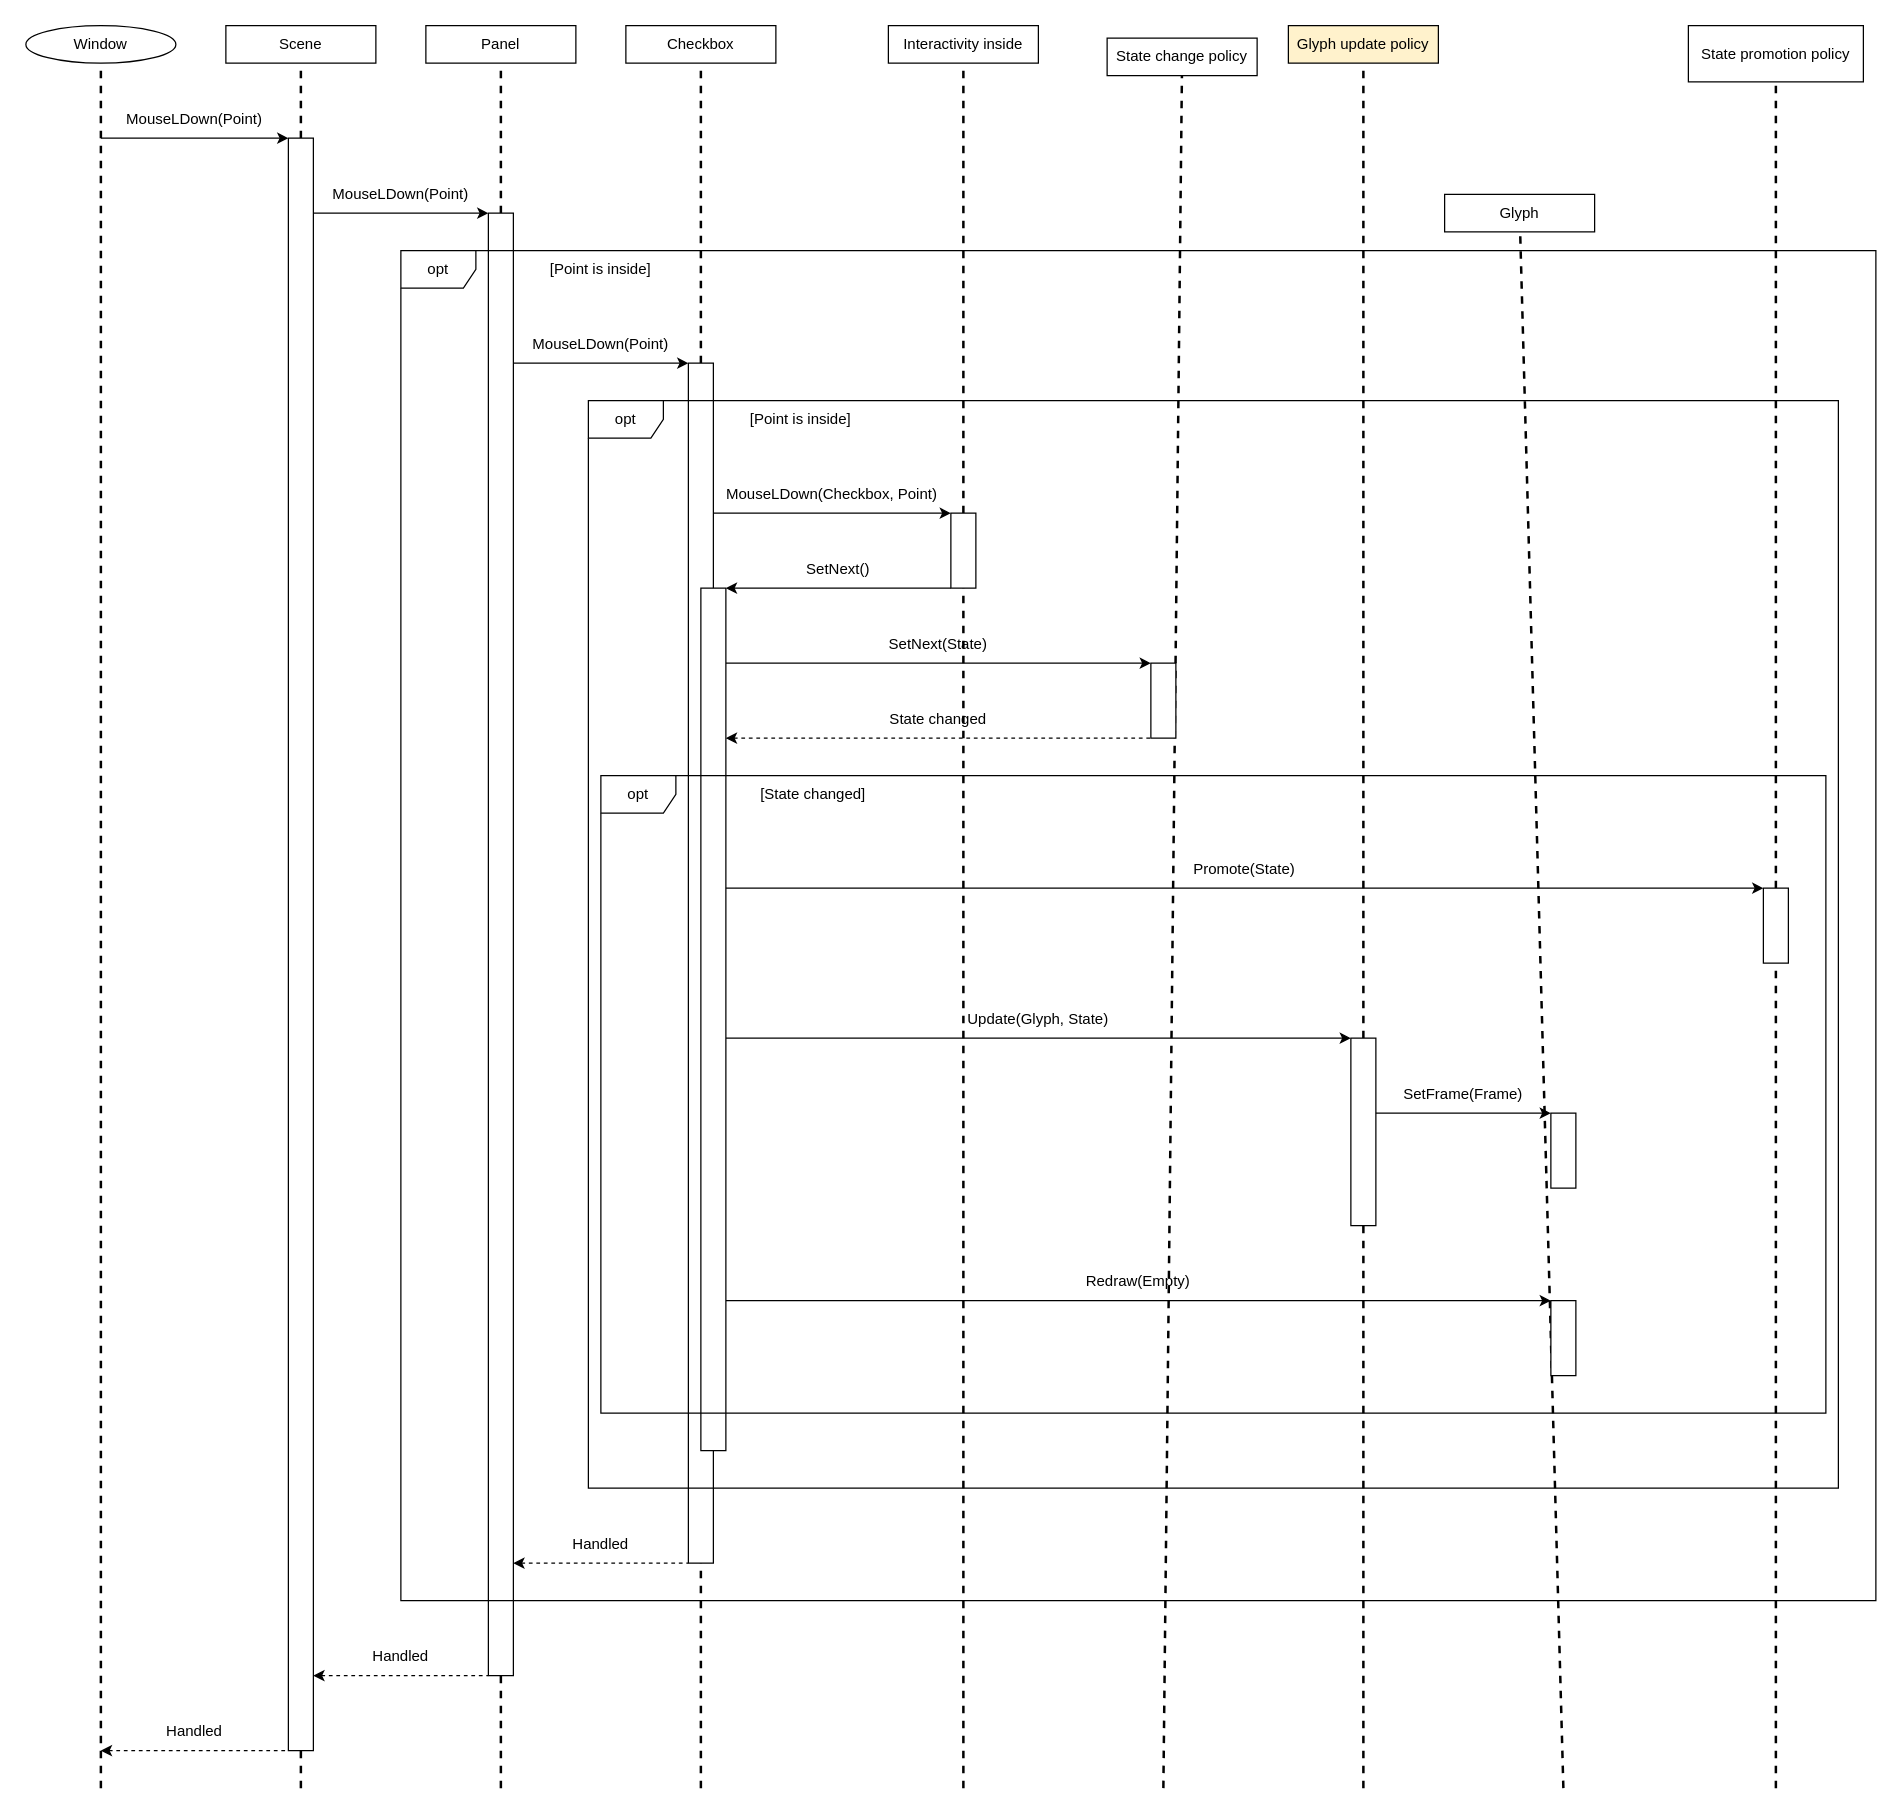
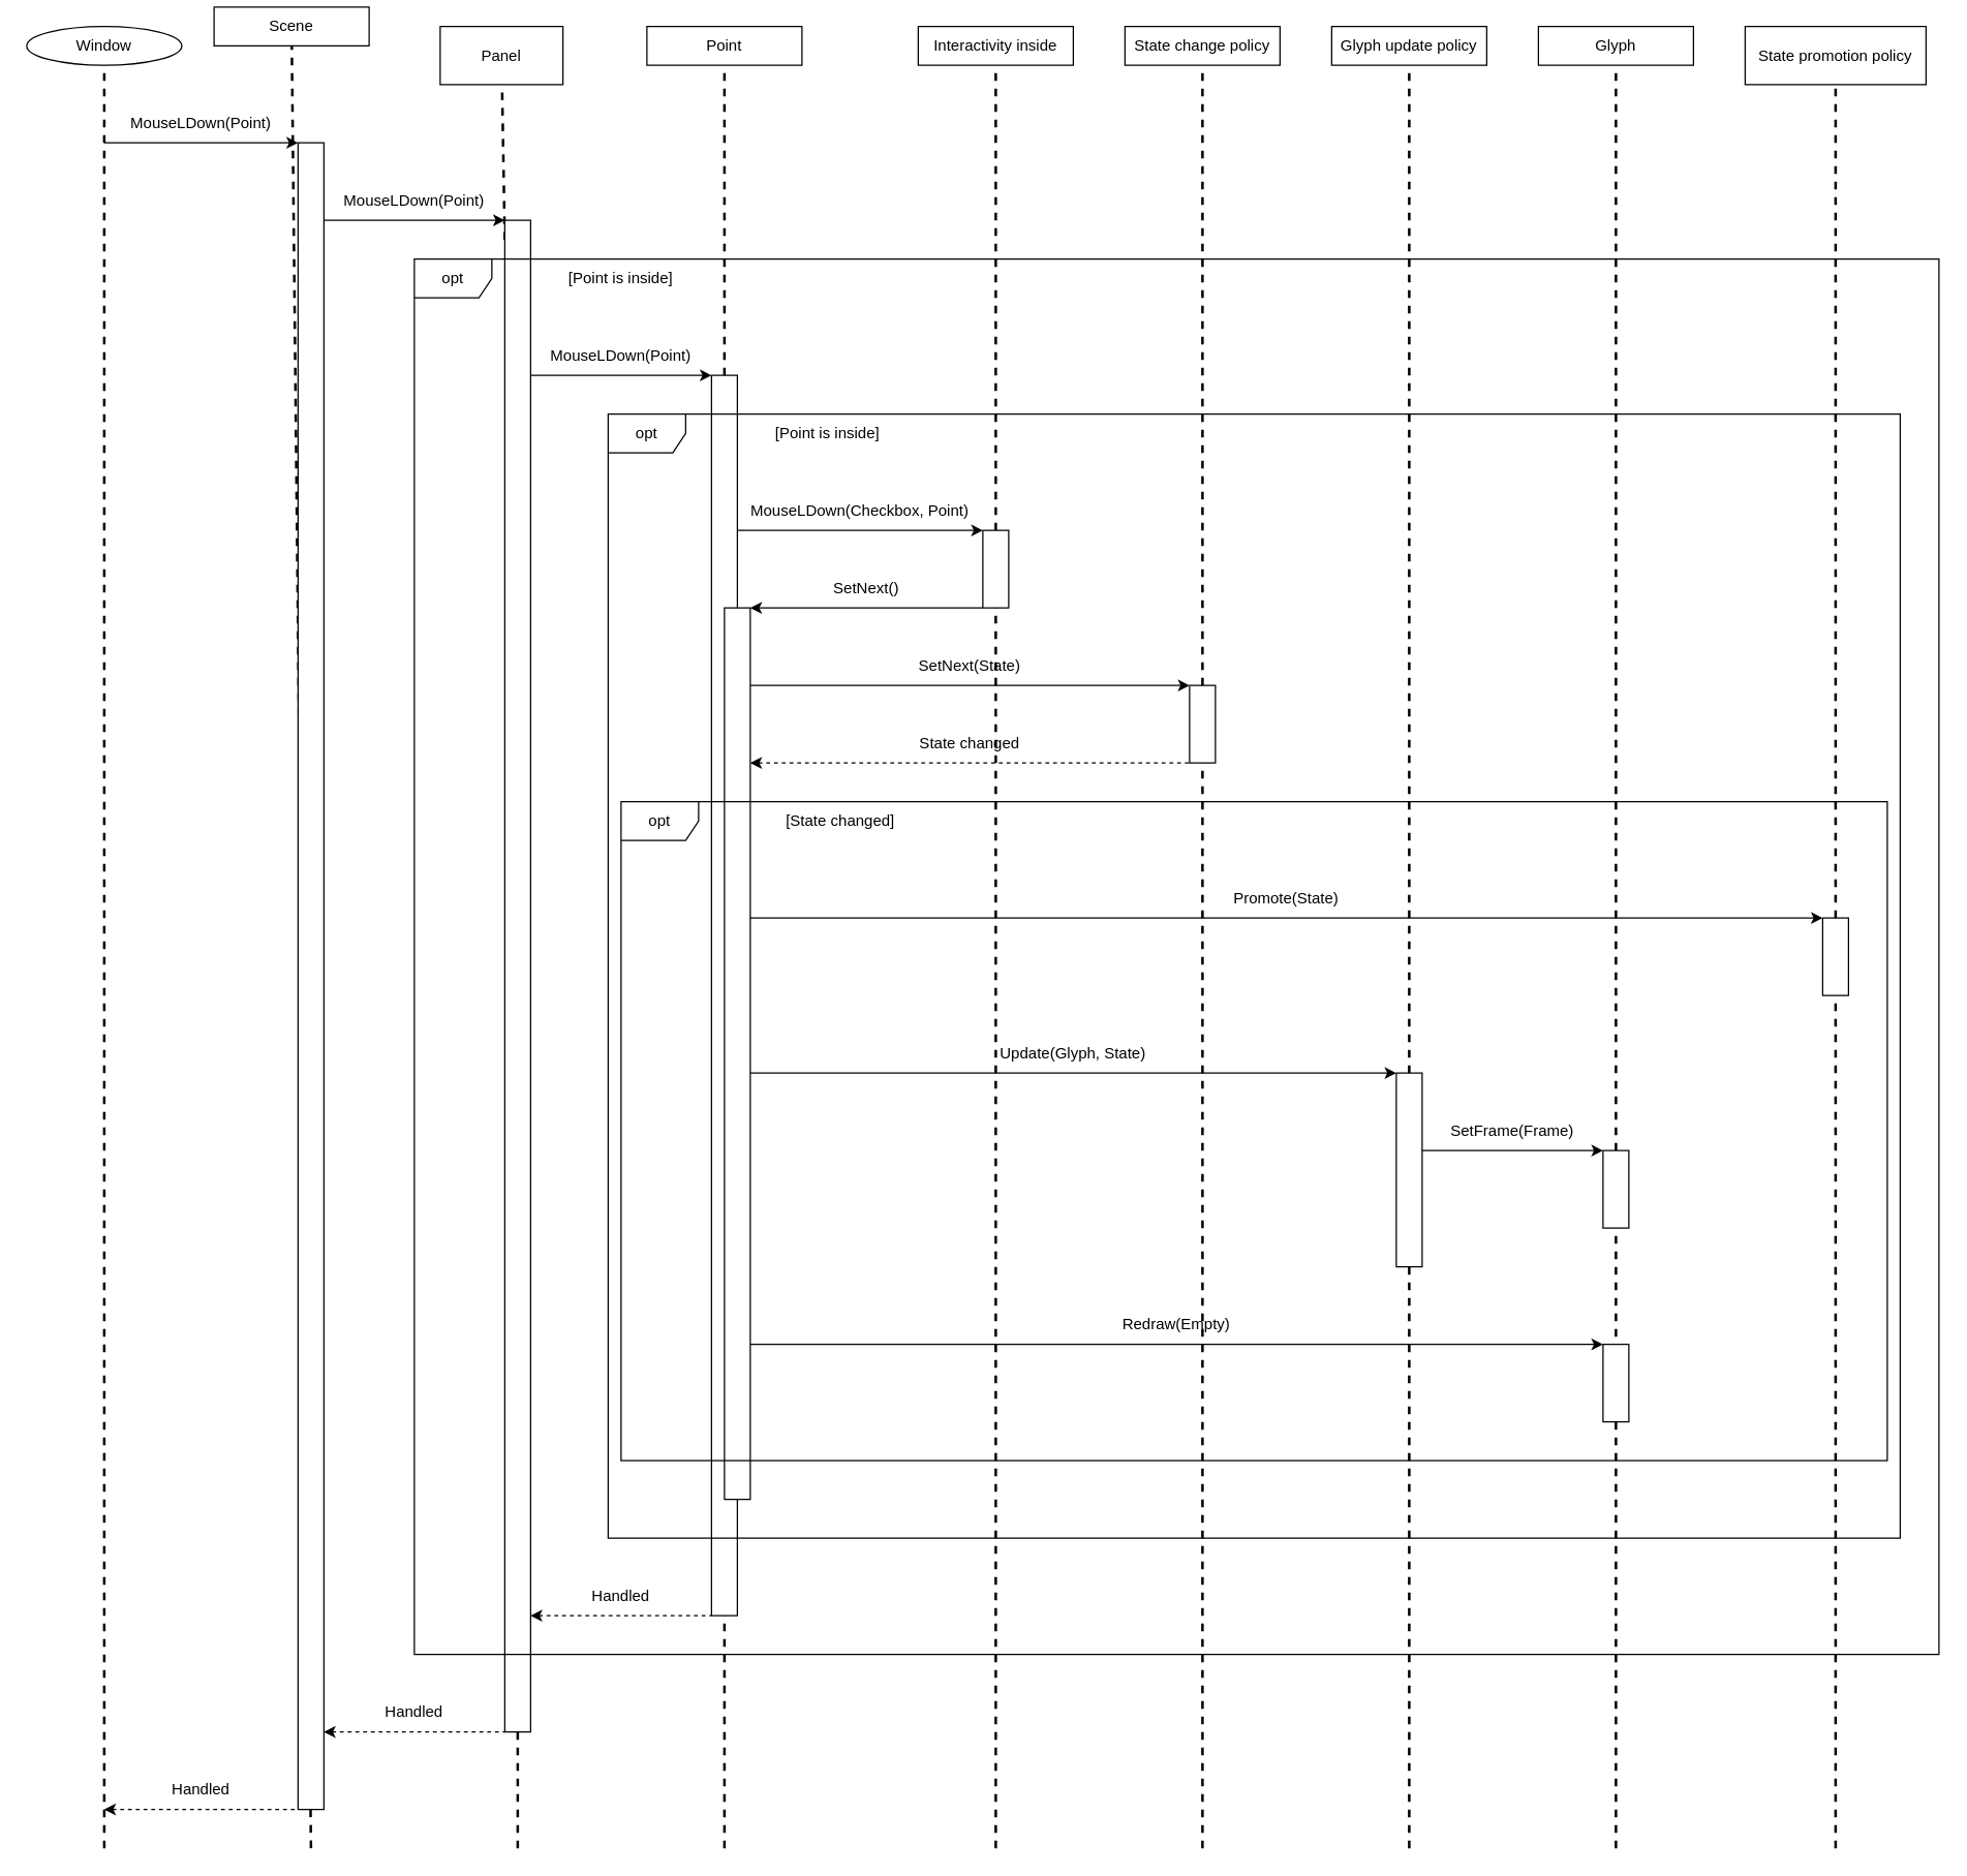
- <mxCell id="3" value="Scene" style="rounded=0;whiteSpace=wrap;html=1;" parent="1" vertex="1"><mxGeometry x="180" y="20" width="120" height="30" as="geometry" /></mxCell>
+ <mxCell id="3" value="Scene" style="rounded=0;whiteSpace=wrap;html=1;" parent="1" vertex="1"><mxGeometry x="165" y="5" width="120" height="30" as="geometry" /></mxCell>
- <mxCell id="4" value="Panel" style="rounded=0;whiteSpace=wrap;html=1;" parent="1" vertex="1"><mxGeometry x="340" y="20" width="120" height="30" as="geometry" /></mxCell>
+ <mxCell id="4" value="Panel" style="rounded=0;whiteSpace=wrap;html=1;" parent="1" vertex="1"><mxGeometry x="340" y="20" width="95" height="45" as="geometry" /></mxCell>
- <mxCell id="5" value="Checkbox" style="rounded=0;whiteSpace=wrap;html=1;" parent="1" vertex="1"><mxGeometry x="500" y="20" width="120" height="30" as="geometry" /></mxCell>
+ <mxCell id="5" value="Point" style="rounded=0;whiteSpace=wrap;html=1;" parent="1" vertex="1"><mxGeometry x="500" y="20" width="120" height="30" as="geometry" /></mxCell>
- <mxCell id="8" value="Glyph update policy" style="rounded=0;whiteSpace=wrap;html=1;fillColor=#fff2cc;" parent="1" vertex="1"><mxGeometry x="1030" y="20" width="120" height="30" as="geometry" /></mxCell>
+ <mxCell id="8" value="Glyph update policy" style="rounded=0;whiteSpace=wrap;html=1;" parent="1" vertex="1"><mxGeometry x="1030" y="20" width="120" height="30" as="geometry" /></mxCell>
- <mxCell id="7" value="State change policy" style="rounded=0;whiteSpace=wrap;html=1;" parent="1" vertex="1"><mxGeometry x="885" y="30" width="120" height="30" as="geometry" /></mxCell>
+ <mxCell id="7" value="State change policy" style="rounded=0;whiteSpace=wrap;html=1;" parent="1" vertex="1"><mxGeometry x="870" y="20" width="120" height="30" as="geometry" /></mxCell>
- <mxCell id="9" value="Glyph" style="rounded=0;whiteSpace=wrap;html=1;" parent="1" vertex="1"><mxGeometry x="1155" y="155" width="120" height="30" as="geometry" /></mxCell>
+ <mxCell id="9" value="Glyph" style="rounded=0;whiteSpace=wrap;html=1;" parent="1" vertex="1"><mxGeometry x="1190" y="20" width="120" height="30" as="geometry" /></mxCell>
